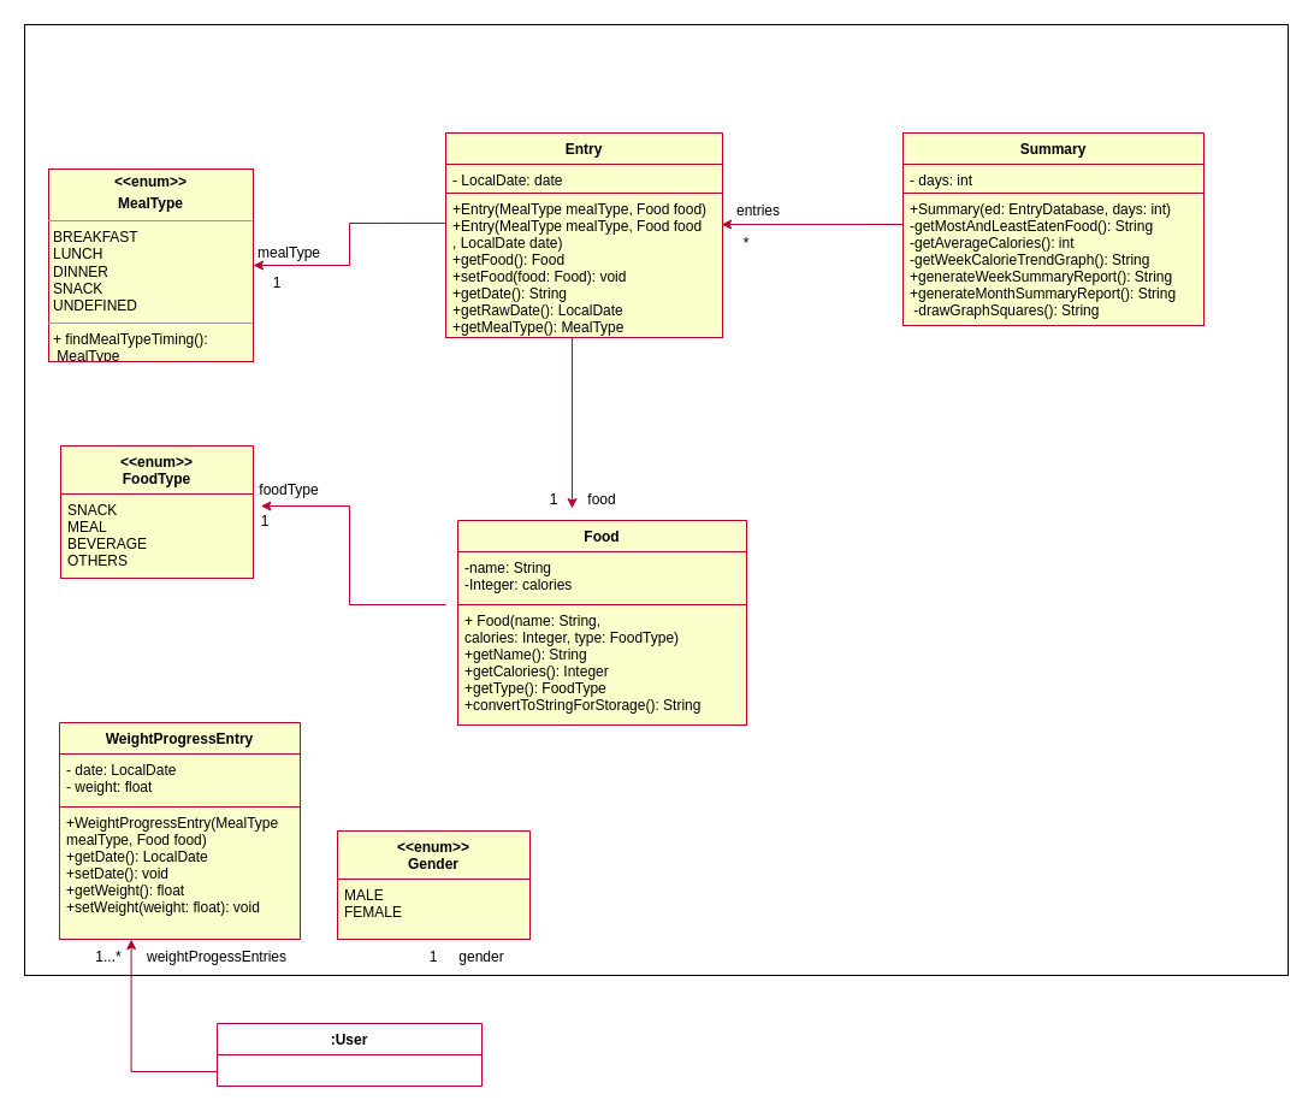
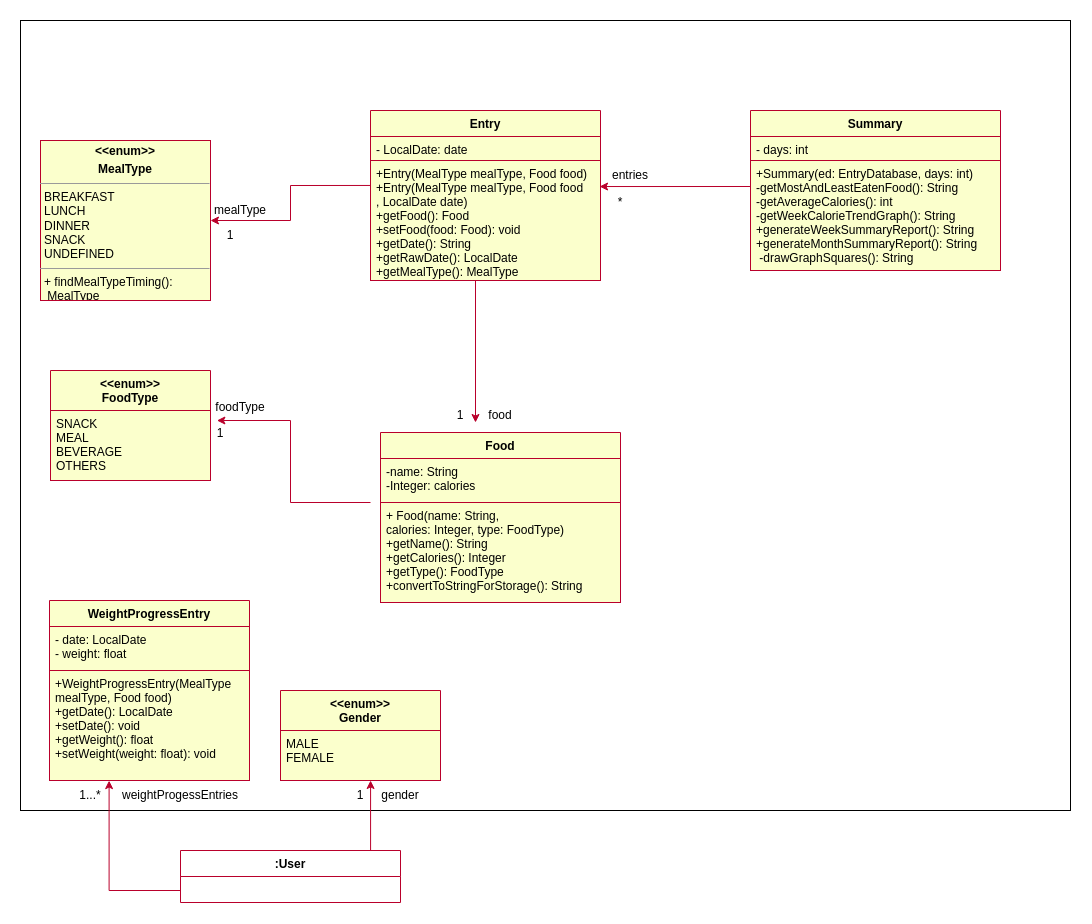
+ <mxCell id="32" style="edgeStyle=orthogonalEdgeStyle;rounded=0;orthogonalLoop=1;jettySize=auto;html=1;entryX=0.563;entryY=1;entryDx=0;entryDy=0;entryPerimeter=0;strokeColor=#b9002b;" edge="1" parent="1" source="34" target="4"><mxGeometry relative="1" as="geometry"><Array as="points"><mxPoint x="370" y="860" /></Array></mxGeometry></mxCell>
